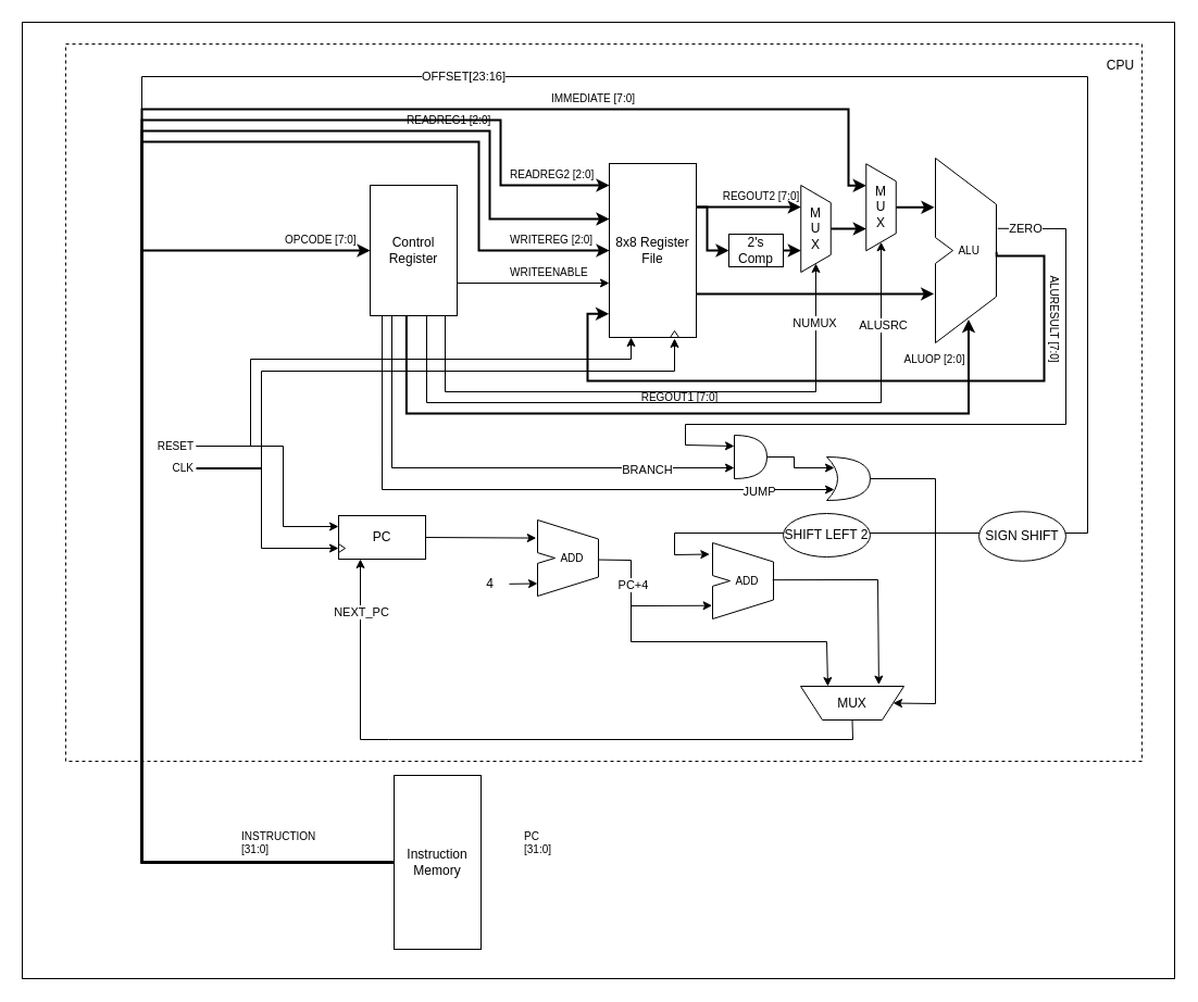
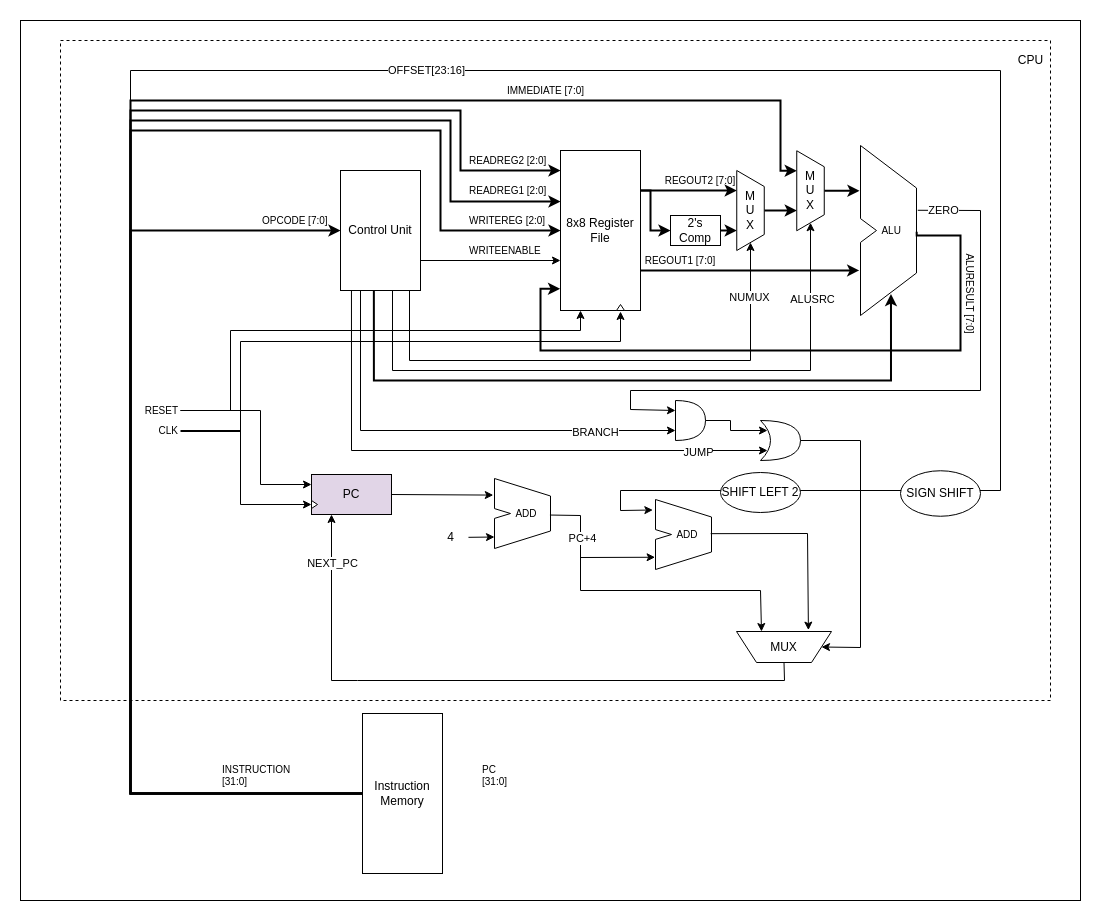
- <mxCell id="28" value="READREG1 [2:0]" style="text;html=1;align=left;verticalAlign=middle;resizable=0;points=[];autosize=1;fontSize=10;" parent="1" vertex="1"><mxGeometry x="372" y="100.25" width="90" height="20" as="geometry" /></mxCell>
+ <mxCell id="28" value="READREG1 [2:0]" style="text;html=1;align=left;verticalAlign=middle;resizable=0;points=[];autosize=1;fontSize=10;" parent="1" vertex="1"><mxGeometry x="467" y="180.25" width="90" height="20" as="geometry" /></mxCell>
- <mxCell id="11" value="Control Register" style="rounded=0;whiteSpace=wrap;html=1;" parent="1" vertex="1"><mxGeometry x="340" y="170" width="80" height="120" as="geometry" /></mxCell>
+ <mxCell id="11" value="Control Unit" style="rounded=0;whiteSpace=wrap;html=1;" parent="1" vertex="1"><mxGeometry x="340" y="170" width="80" height="120" as="geometry" /></mxCell>
- <mxCell id="46" value="ALUOP [2:0]" style="text;html=1;align=center;verticalAlign=middle;resizable=0;points=[];autosize=1;fontSize=10;" parent="1" vertex="1"><mxGeometry x="824" y="320" width="70" height="20" as="geometry" /></mxCell>
- <mxCell id="45" value="REGOUT1 [7:0]" style="text;html=1;strokeColor=none;fillColor=none;align=center;verticalAlign=middle;whiteSpace=wrap;rounded=0;fontSize=10;" parent="1" vertex="1"><mxGeometry x="585" y="355" width="80" height="20" as="geometry" /></mxCell>
+ <mxCell id="45" value="REGOUT1 [7:0]" style="text;html=1;strokeColor=none;fillColor=none;align=center;verticalAlign=middle;whiteSpace=wrap;rounded=0;fontSize=10;" parent="1" vertex="1"><mxGeometry x="640" y="250" width="80" height="20" as="geometry" /></mxCell>
- <mxCell id="22" value="PC" style="rounded=0;whiteSpace=wrap;html=1;" parent="1" vertex="1"><mxGeometry x="311" y="474" width="80" height="40" as="geometry" /></mxCell>
+ <mxCell id="22" value="PC" style="rounded=0;whiteSpace=wrap;html=1;fillColor=#e1d5e7;" parent="1" vertex="1"><mxGeometry x="311" y="474" width="80" height="40" as="geometry" /></mxCell>
